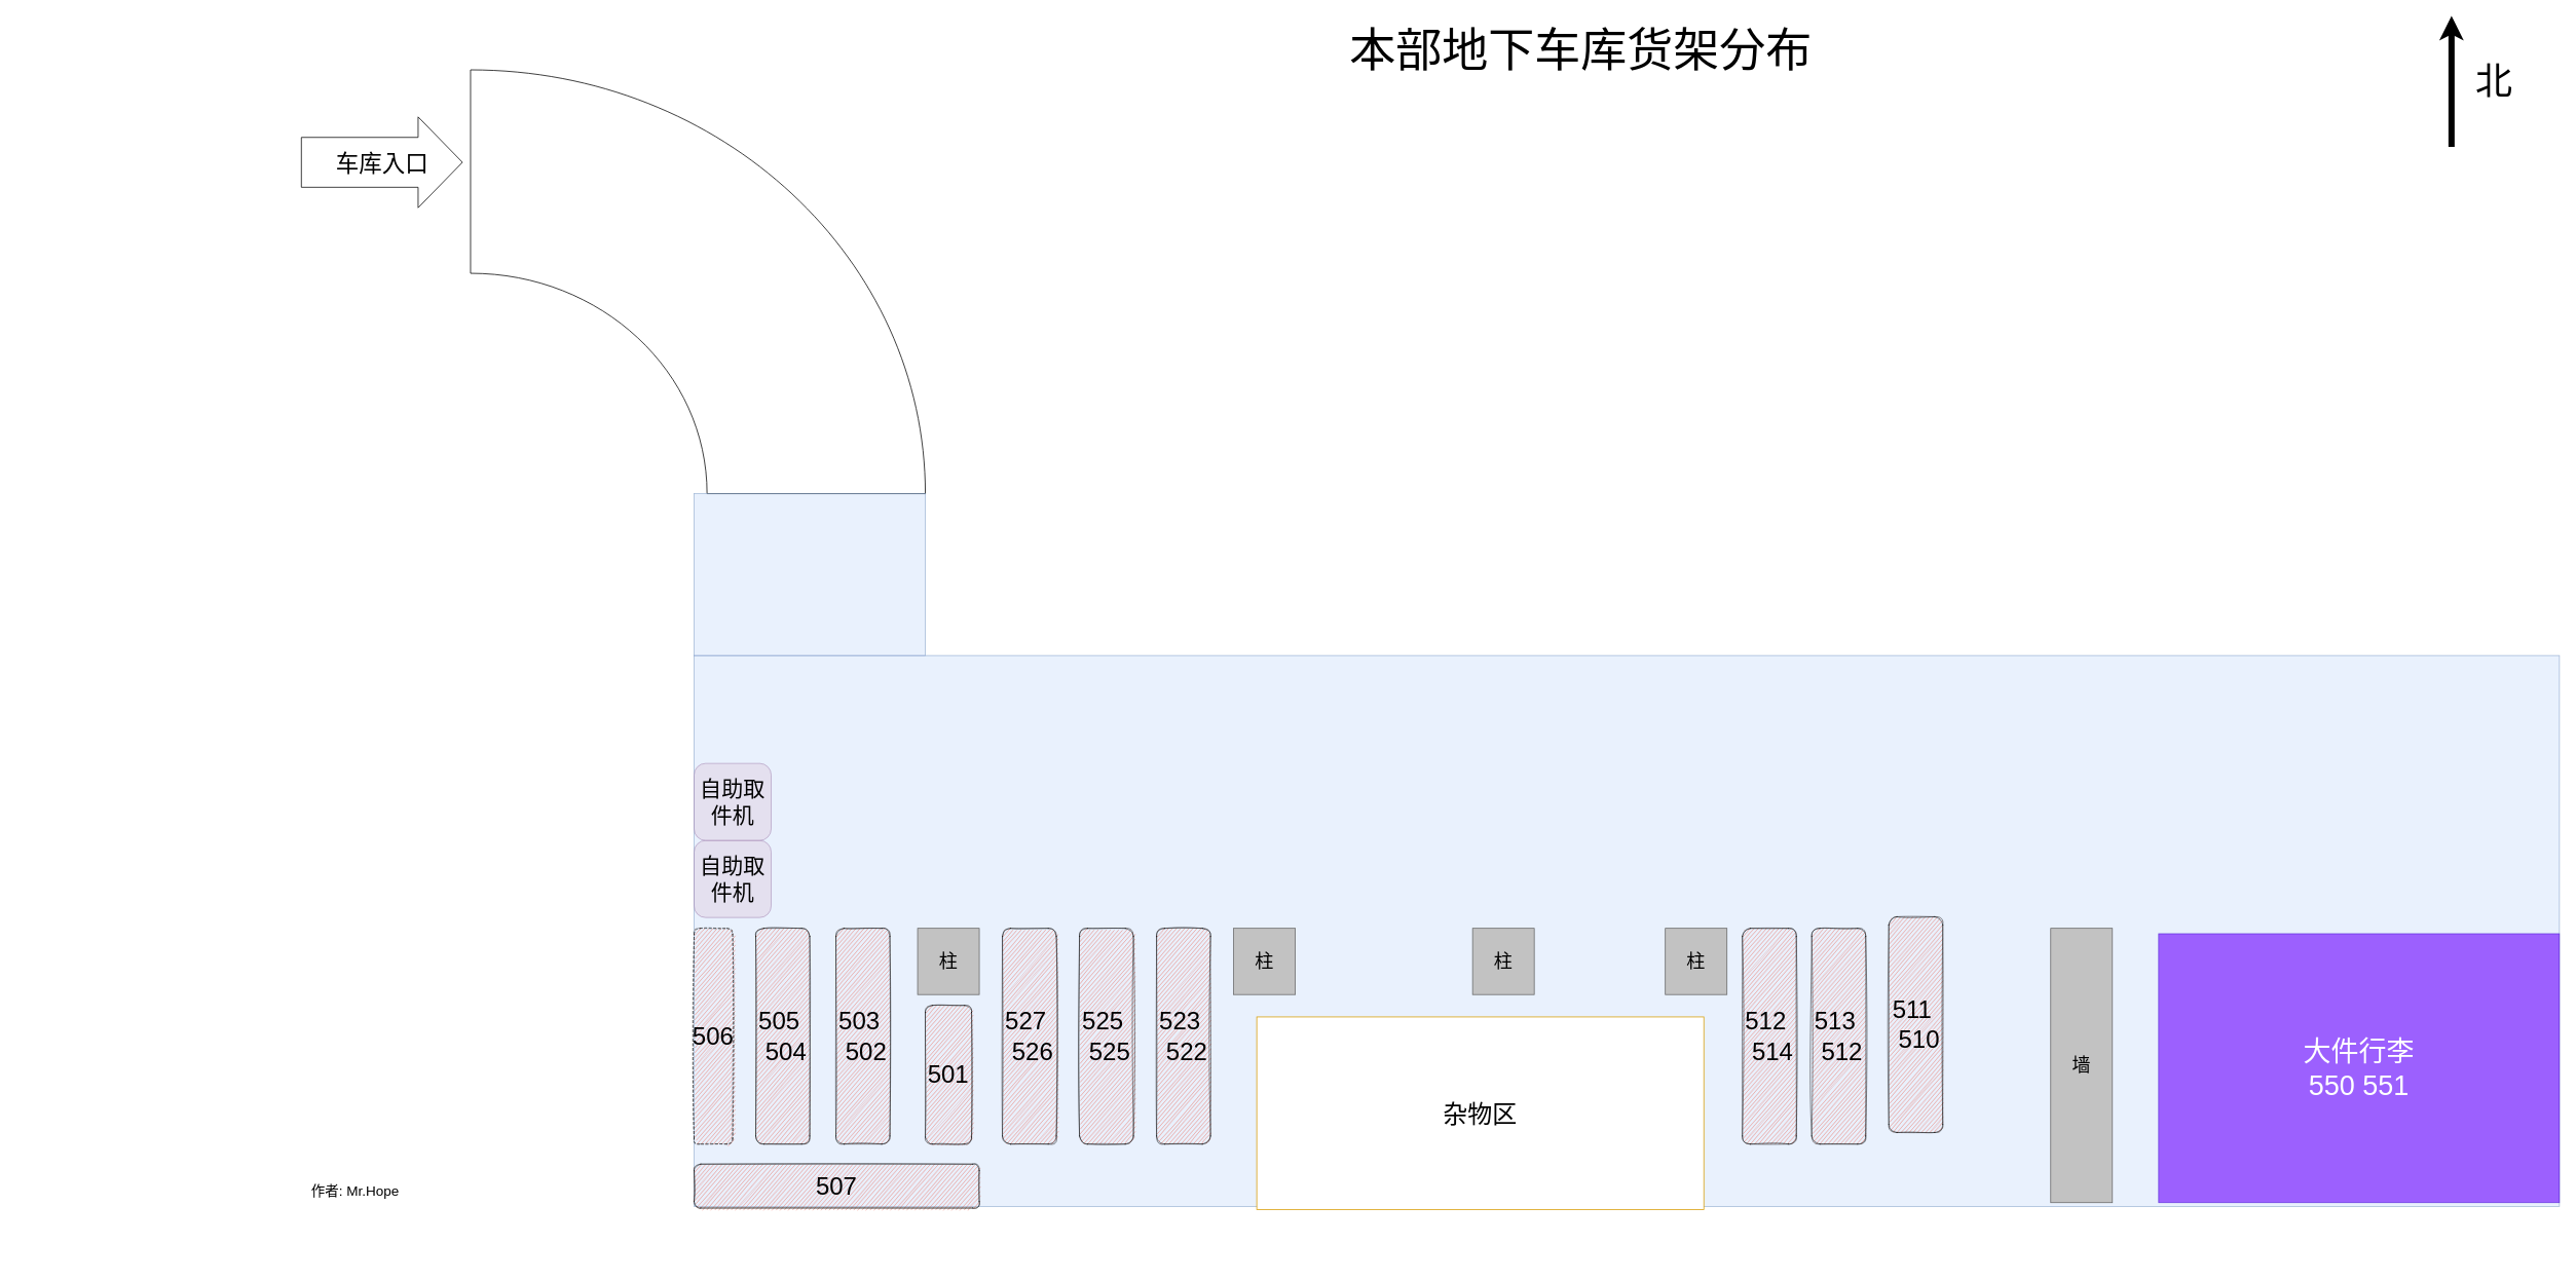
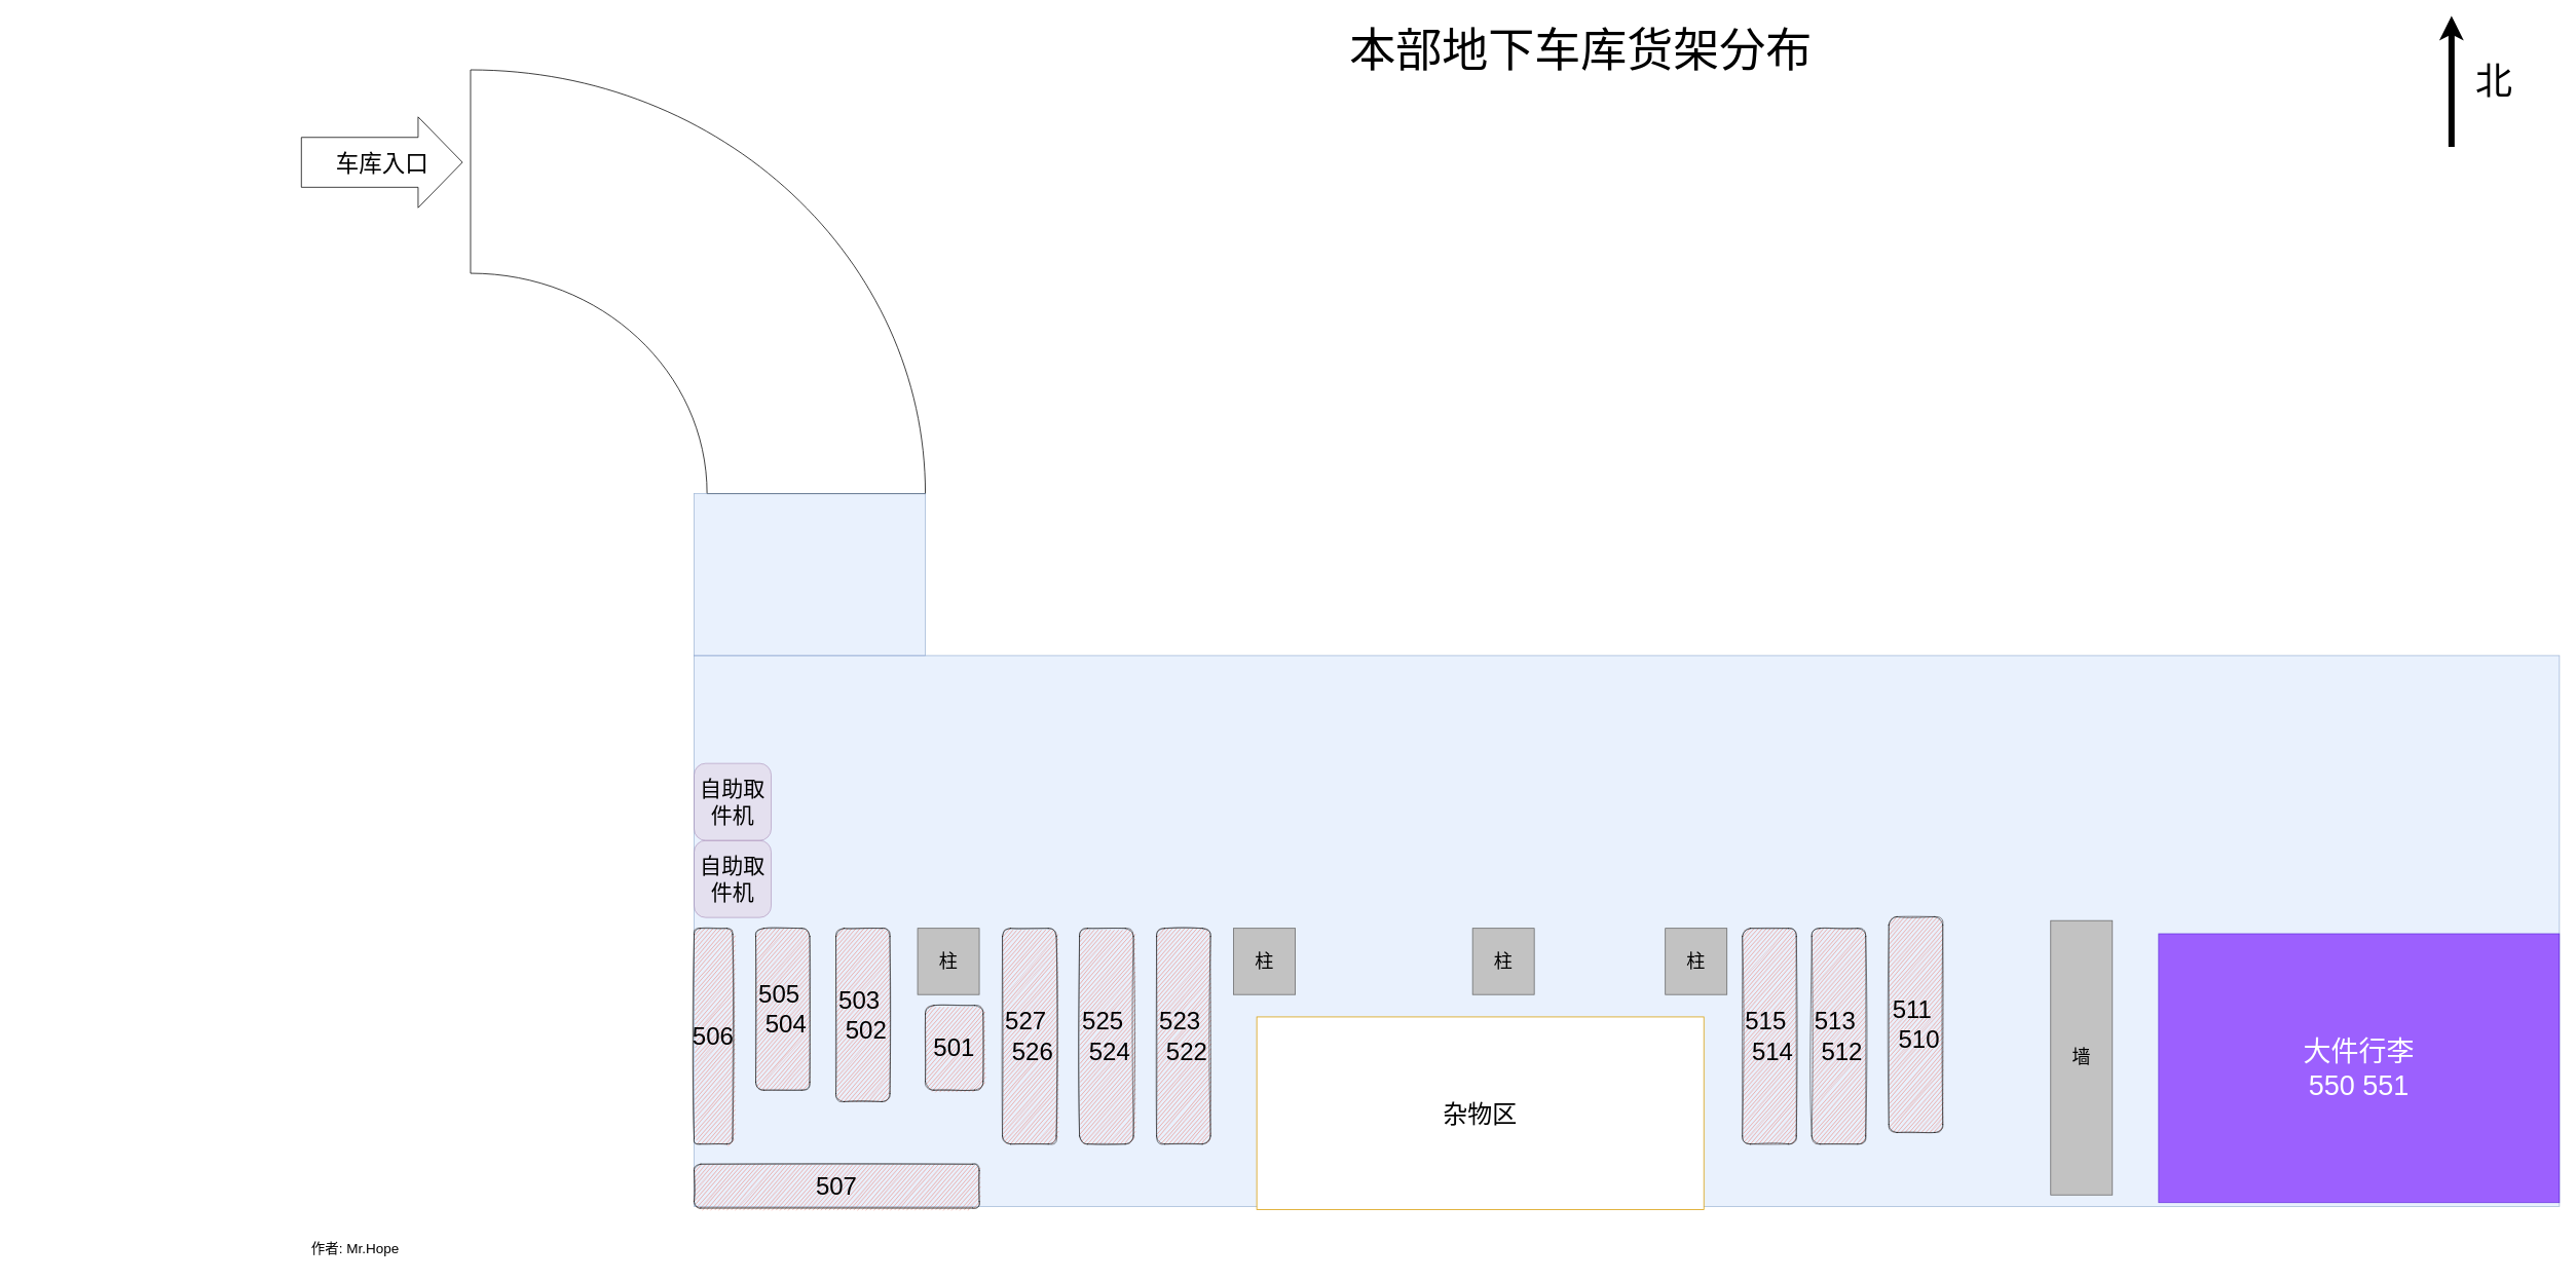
- <mxCell id="9" value="506" style="rounded=1;whiteSpace=wrap;html=1;shadow=0;glass=0;sketch=1;fillStyle=auto;fontSize=32;fontColor=none;fillColor=#E85642;gradientColor=none;opacity=60;dashed=1;" parent="1" vertex="1"><mxGeometry x="900" y="1204" width="50" height="280" as="geometry" /></mxCell>
+ <mxCell id="9" value="506" style="rounded=1;whiteSpace=wrap;html=1;shadow=0;glass=0;sketch=1;fillStyle=auto;fontSize=32;fontColor=none;fillColor=#E85642;gradientColor=none;opacity=60;" parent="1" vertex="1"><mxGeometry x="900" y="1204" width="50" height="280" as="geometry" /></mxCell>
- <mxCell id="18" value="505&amp;nbsp;&lt;br&gt;&amp;nbsp;504" style="rounded=1;whiteSpace=wrap;html=1;shadow=0;glass=0;sketch=1;fillStyle=auto;fontSize=32;fontColor=none;fillColor=#E85642;gradientColor=none;opacity=60;" vertex="1" parent="1"><mxGeometry x="980" y="1204" width="70" height="280" as="geometry" /></mxCell>
+ <mxCell id="18" value="505&amp;nbsp;&lt;br&gt;&amp;nbsp;504" style="rounded=1;whiteSpace=wrap;html=1;shadow=0;glass=0;sketch=1;fillStyle=auto;fontSize=32;fontColor=none;fillColor=#E85642;gradientColor=none;opacity=60;" vertex="1" parent="1"><mxGeometry x="980" y="1204" width="70" height="210" as="geometry" /></mxCell>
- <mxCell id="19" value="503&amp;nbsp;&lt;br&gt;&amp;nbsp;502" style="rounded=1;whiteSpace=wrap;html=1;shadow=0;glass=0;sketch=1;fillStyle=auto;fontSize=32;fontColor=none;fillColor=#E85642;gradientColor=none;opacity=60;" vertex="1" parent="1"><mxGeometry x="1084" y="1204" width="70" height="280" as="geometry" /></mxCell>
+ <mxCell id="19" value="503&amp;nbsp;&lt;br&gt;&amp;nbsp;502" style="rounded=1;whiteSpace=wrap;html=1;shadow=0;glass=0;sketch=1;fillStyle=auto;fontSize=32;fontColor=none;fillColor=#E85642;gradientColor=none;opacity=60;" vertex="1" parent="1"><mxGeometry x="1084" y="1204" width="70" height="225" as="geometry" /></mxCell>
- <mxCell id="22" value="525&amp;nbsp;&lt;br&gt;&amp;nbsp;525" style="rounded=1;whiteSpace=wrap;html=1;shadow=0;glass=0;sketch=1;fillStyle=auto;fontSize=32;fontColor=none;fillColor=#E85642;gradientColor=none;opacity=60;" vertex="1" parent="1"><mxGeometry x="1400" y="1204" width="70" height="280" as="geometry" /></mxCell>
+ <mxCell id="22" value="525&amp;nbsp;&lt;br&gt;&amp;nbsp;524" style="rounded=1;whiteSpace=wrap;html=1;shadow=0;glass=0;sketch=1;fillStyle=auto;fontSize=32;fontColor=none;fillColor=#E85642;gradientColor=none;opacity=60;" vertex="1" parent="1"><mxGeometry x="1400" y="1204" width="70" height="280" as="geometry" /></mxCell>
- <mxCell id="27" value="512&amp;nbsp;&lt;br&gt;&amp;nbsp;514" style="rounded=1;whiteSpace=wrap;html=1;shadow=0;glass=0;sketch=1;fillStyle=auto;fontSize=32;fontColor=none;fillColor=#E85642;gradientColor=none;opacity=60;" vertex="1" parent="1"><mxGeometry x="2260" y="1204" width="70" height="280" as="geometry" /></mxCell>
+ <mxCell id="27" value="515&amp;nbsp;&lt;br&gt;&amp;nbsp;514" style="rounded=1;whiteSpace=wrap;html=1;shadow=0;glass=0;sketch=1;fillStyle=auto;fontSize=32;fontColor=none;fillColor=#E85642;gradientColor=none;opacity=60;" vertex="1" parent="1"><mxGeometry x="2260" y="1204" width="70" height="280" as="geometry" /></mxCell>
- <mxCell id="30" value="墙" style="rounded=0;whiteSpace=wrap;html=1;glass=0;shadow=0;sketch=0;fillColor=#C2C2C2;gradientColor=none;strokeColor=#666666;fillStyle=auto;fontSize=24;" vertex="1" parent="1"><mxGeometry x="2660" y="1204" width="80" height="356" as="geometry" /></mxCell>
+ <mxCell id="30" value="墙" style="rounded=0;whiteSpace=wrap;html=1;glass=0;shadow=0;sketch=0;fillColor=#C2C2C2;gradientColor=none;strokeColor=#666666;fillStyle=auto;fontSize=24;" vertex="1" parent="1"><mxGeometry x="2660" y="1194" width="80" height="356" as="geometry" /></mxCell>
- <mxCell id="20" value="501" style="rounded=1;whiteSpace=wrap;html=1;shadow=0;glass=0;sketch=1;fillStyle=auto;fontSize=32;fontColor=none;fillColor=#E85642;gradientColor=none;opacity=60;" vertex="1" parent="1"><mxGeometry x="1200" y="1304" width="60" height="180" as="geometry" /></mxCell>
+ <mxCell id="20" value="501" style="rounded=1;whiteSpace=wrap;html=1;shadow=0;glass=0;sketch=1;fillStyle=auto;fontSize=32;fontColor=none;fillColor=#E85642;gradientColor=none;opacity=60;" vertex="1" parent="1"><mxGeometry x="1200" y="1304" width="75" height="110" as="geometry" /></mxCell>
- <mxCell id="4" value="作者: Mr.Hope" style="text;html=1;resizable=0;autosize=1;align=center;verticalAlign=middle;points=[];fillColor=none;strokeColor=none;rounded=0;fontSize=18;" parent="1" vertex="1"><mxGeometry x="390" y="1525" width="140" height="40" as="geometry" /></mxCell>
+ <mxCell id="4" value="作者: Mr.Hope" style="text;html=1;resizable=0;autosize=1;align=center;verticalAlign=middle;points=[];fillColor=none;strokeColor=none;rounded=0;fontSize=18;" parent="1" vertex="1"><mxGeometry x="390" y="1600" width="140" height="40" as="geometry" /></mxCell>
